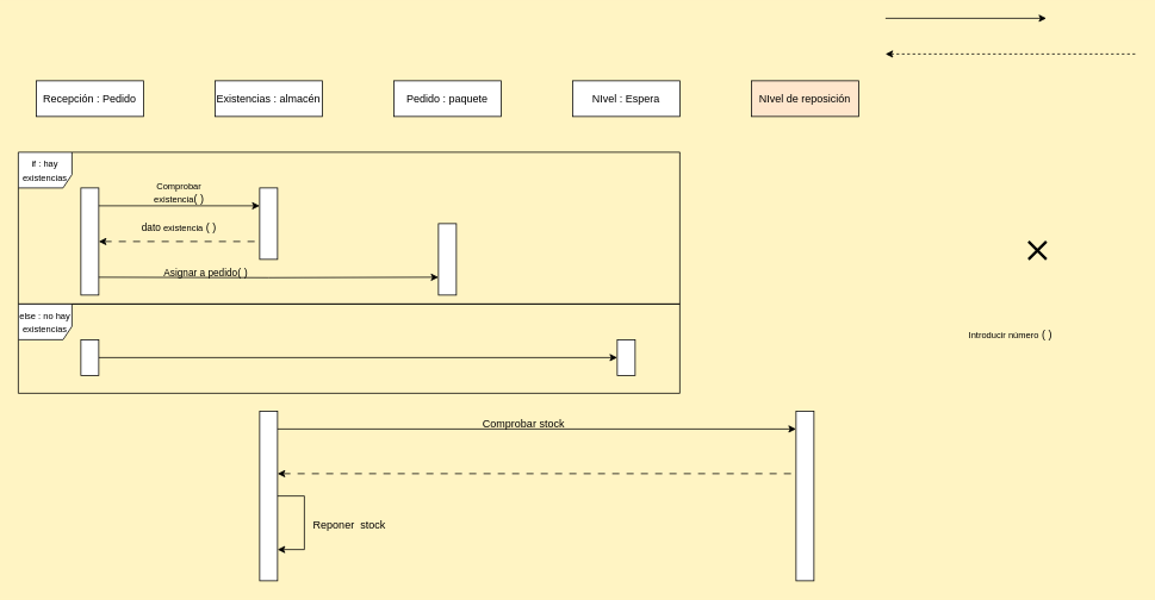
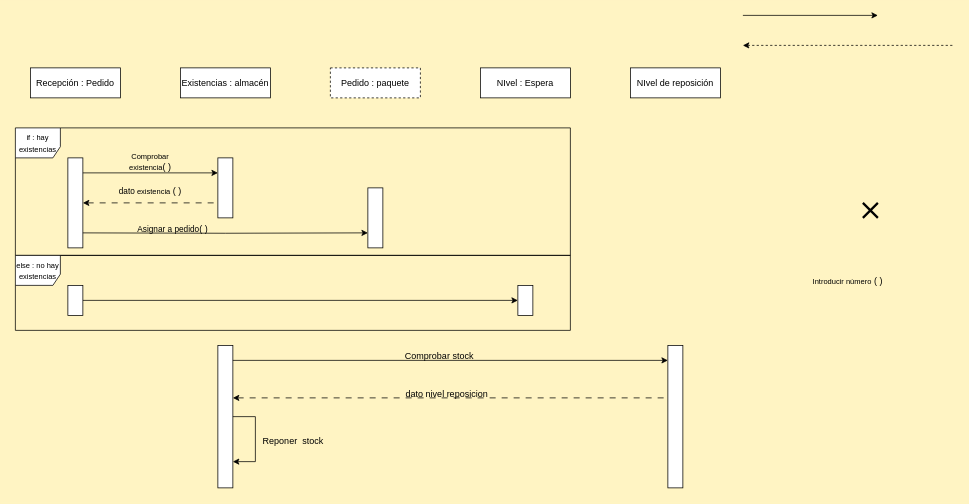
- <mxCell id="8" value="Pedido : paquete" style="rounded=0;whiteSpace=wrap;html=1;" vertex="1" parent="1"><mxGeometry x="440" y="90" width="120" height="40" as="geometry" /></mxCell>
+ <mxCell id="8" value="Pedido : paquete" style="rounded=0;whiteSpace=wrap;html=1;dashed=1;" vertex="1" parent="1"><mxGeometry x="440" y="90" width="120" height="40" as="geometry" /></mxCell>
- <mxCell id="10" value="NIvel de reposición" style="rounded=0;whiteSpace=wrap;html=1;fillColor=#ffe6cc;" vertex="1" parent="1"><mxGeometry x="840" y="90" width="120" height="40" as="geometry" /></mxCell>
+ <mxCell id="10" value="NIvel de reposición" style="rounded=0;whiteSpace=wrap;html=1;" vertex="1" parent="1"><mxGeometry x="840" y="90" width="120" height="40" as="geometry" /></mxCell>
+ <mxCell id="32" value="dato nivel reposicion" style="text;html=1;align=center;verticalAlign=middle;resizable=0;points=[];autosize=1;strokeColor=none;fillColor=none;" vertex="1" parent="1"><mxGeometry x="530" y="510" width="130" height="30" as="geometry" /></mxCell>
